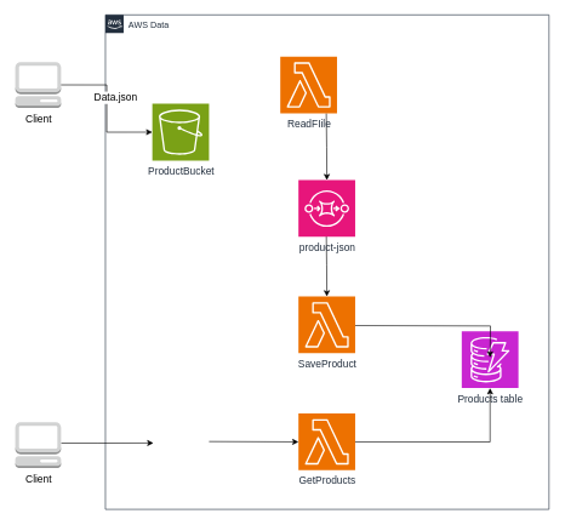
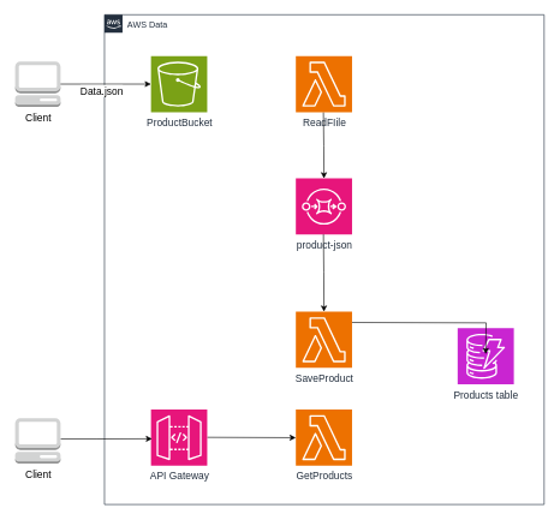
- <mxCell id="7" value="&lt;font style=&quot;font-size: 14px;&quot;&gt;ReadFIile&lt;/font&gt;" style="sketch=0;points=[[0,0,0],[0.25,0,0],[0.5,0,0],[0.75,0,0],[1,0,0],[0,1,0],[0.25,1,0],[0.5,1,0],[0.75,1,0],[1,1,0],[0,0.25,0],[0,0.5,0],[0,0.75,0],[1,0.25,0],[1,0.5,0],[1,0.75,0]];outlineConnect=0;fontColor=#232F3E;fillColor=#ED7100;strokeColor=#ffffff;dashed=0;verticalLabelPosition=bottom;verticalAlign=top;align=center;html=1;fontSize=12;fontStyle=0;aspect=fixed;shape=mxgraph.aws4.resourceIcon;resIcon=mxgraph.aws4.lambda;" parent="2" vertex="1"><mxGeometry x="240.5" y="57.25" width="78" height="78" as="geometry" /></mxCell>
+ <mxCell id="7" value="&lt;font style=&quot;font-size: 14px;&quot;&gt;ReadFIile&lt;/font&gt;" style="sketch=0;points=[[0,0,0],[0.25,0,0],[0.5,0,0],[0.75,0,0],[1,0,0],[0,1,0],[0.25,1,0],[0.5,1,0],[0.75,1,0],[1,1,0],[0,0.25,0],[0,0.5,0],[0,0.75,0],[1,0.25,0],[1,0.5,0],[1,0.75,0]];outlineConnect=0;fontColor=#232F3E;fillColor=#ED7100;strokeColor=#ffffff;dashed=0;verticalLabelPosition=bottom;verticalAlign=top;align=center;html=1;fontSize=12;fontStyle=0;aspect=fixed;shape=mxgraph.aws4.resourceIcon;resIcon=mxgraph.aws4.lambda;" parent="2" vertex="1"><mxGeometry x="265.5" y="57.25" width="78" height="78" as="geometry" /></mxCell>
- <mxCell id="6" value="&lt;font style=&quot;font-size: 14px;&quot;&gt;ProductBucket&lt;/font&gt;" style="sketch=0;points=[[0,0,0],[0.25,0,0],[0.5,0,0],[0.75,0,0],[1,0,0],[0,1,0],[0.25,1,0],[0.5,1,0],[0.75,1,0],[1,1,0],[0,0.25,0],[0,0.5,0],[0,0.75,0],[1,0.25,0],[1,0.5,0],[1,0.75,0]];outlineConnect=0;fontColor=#232F3E;fillColor=#7AA116;strokeColor=#ffffff;dashed=0;verticalLabelPosition=bottom;verticalAlign=top;align=center;html=1;fontSize=12;fontStyle=0;aspect=fixed;shape=mxgraph.aws4.resourceIcon;resIcon=mxgraph.aws4.s3;" parent="2" vertex="1"><mxGeometry x="64.5" y="122.25" width="78" height="78" as="geometry" /></mxCell>
+ <mxCell id="6" value="&lt;font style=&quot;font-size: 14px;&quot;&gt;ProductBucket&lt;/font&gt;" style="sketch=0;points=[[0,0,0],[0.25,0,0],[0.5,0,0],[0.75,0,0],[1,0,0],[0,1,0],[0.25,1,0],[0.5,1,0],[0.75,1,0],[1,1,0],[0,0.25,0],[0,0.5,0],[0,0.75,0],[1,0.25,0],[1,0.5,0],[1,0.75,0]];outlineConnect=0;fontColor=#232F3E;fillColor=#7AA116;strokeColor=#ffffff;dashed=0;verticalLabelPosition=bottom;verticalAlign=top;align=center;html=1;fontSize=12;fontStyle=0;aspect=fixed;shape=mxgraph.aws4.resourceIcon;resIcon=mxgraph.aws4.s3;" parent="2" vertex="1"><mxGeometry x="64.5" y="57.25" width="78" height="78" as="geometry" /></mxCell>
- <mxCell id="10" value="&lt;font style=&quot;font-size: 14px;&quot;&gt;SaveProduct&lt;/font&gt;" style="sketch=0;points=[[0,0,0],[0.25,0,0],[0.5,0,0],[0.75,0,0],[1,0,0],[0,1,0],[0.25,1,0],[0.5,1,0],[0.75,1,0],[1,1,0],[0,0.25,0],[0,0.5,0],[0,0.75,0],[1,0.25,0],[1,0.5,0],[1,0.75,0]];outlineConnect=0;fontColor=#232F3E;fillColor=#ED7100;strokeColor=#ffffff;dashed=0;verticalLabelPosition=bottom;verticalAlign=top;align=center;html=1;fontSize=12;fontStyle=0;aspect=fixed;shape=mxgraph.aws4.resourceIcon;resIcon=mxgraph.aws4.lambda;" parent="2" vertex="1"><mxGeometry x="265.5" y="387.25" width="78" height="78" as="geometry" /></mxCell>
+ <mxCell id="10" value="&lt;font style=&quot;font-size: 14px;&quot;&gt;SaveProduct&lt;/font&gt;" style="sketch=0;points=[[0,0,0],[0.25,0,0],[0.5,0,0],[0.75,0,0],[1,0,0],[0,1,0],[0.25,1,0],[0.5,1,0],[0.75,1,0],[1,1,0],[0,0.25,0],[0,0.5,0],[0,0.75,0],[1,0.25,0],[1,0.5,0],[1,0.75,0]];outlineConnect=0;fontColor=#232F3E;fillColor=#ED7100;strokeColor=#ffffff;dashed=0;verticalLabelPosition=bottom;verticalAlign=top;align=center;html=1;fontSize=12;fontStyle=0;aspect=fixed;shape=mxgraph.aws4.resourceIcon;resIcon=mxgraph.aws4.lambda;" parent="2" vertex="1"><mxGeometry x="265.5" y="412.25" width="78" height="78" as="geometry" /></mxCell>
+ <mxCell id="12" value="&lt;div style=&quot;font-size: 14px;&quot;&gt;&lt;font style=&quot;font-size: 14px;&quot;&gt;API Gateway&lt;/font&gt;&lt;/div&gt;" style="sketch=0;points=[[0,0,0],[0.25,0,0],[0.5,0,0],[0.75,0,0],[1,0,0],[0,1,0],[0.25,1,0],[0.5,1,0],[0.75,1,0],[1,1,0],[0,0.25,0],[0,0.5,0],[0,0.75,0],[1,0.25,0],[1,0.5,0],[1,0.75,0]];outlineConnect=0;fontColor=#232F3E;fillColor=#E7157B;strokeColor=#ffffff;dashed=0;verticalLabelPosition=bottom;verticalAlign=top;align=center;html=1;fontSize=12;fontStyle=0;aspect=fixed;shape=mxgraph.aws4.resourceIcon;resIcon=mxgraph.aws4.api_gateway;" parent="2" vertex="1"><mxGeometry x="64.5" y="548.25" width="78" height="78" as="geometry" /></mxCell>
- <mxCell id="14" style="edgeStyle=orthogonalEdgeStyle;rounded=0;orthogonalLoop=1;jettySize=auto;html=1;exitX=0.5;exitY=1;exitDx=0;exitDy=0;exitPerimeter=0;entryX=1;entryY=0.5;entryDx=0;entryDy=0;entryPerimeter=0;startArrow=classic;startFill=1;endArrow=none;endFill=0;" parent="2" source="11" target="8" edge="1"><mxGeometry relative="1" as="geometry" /></mxCell>
